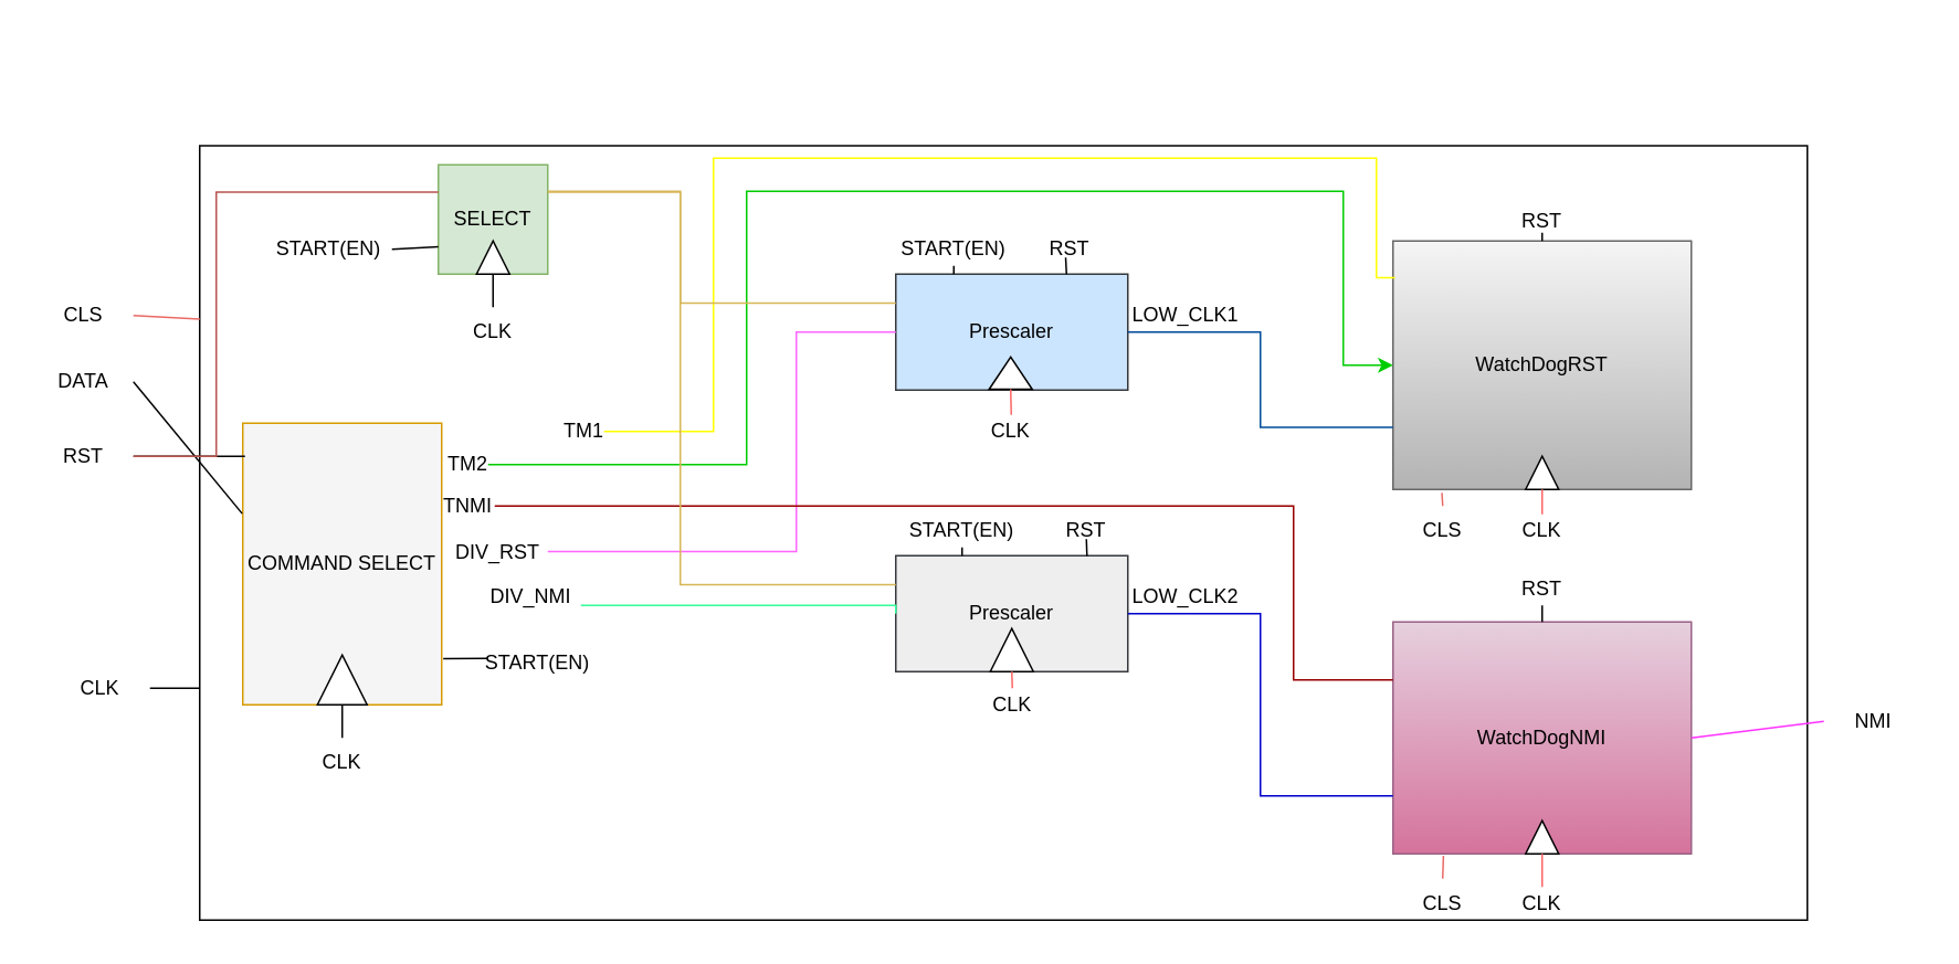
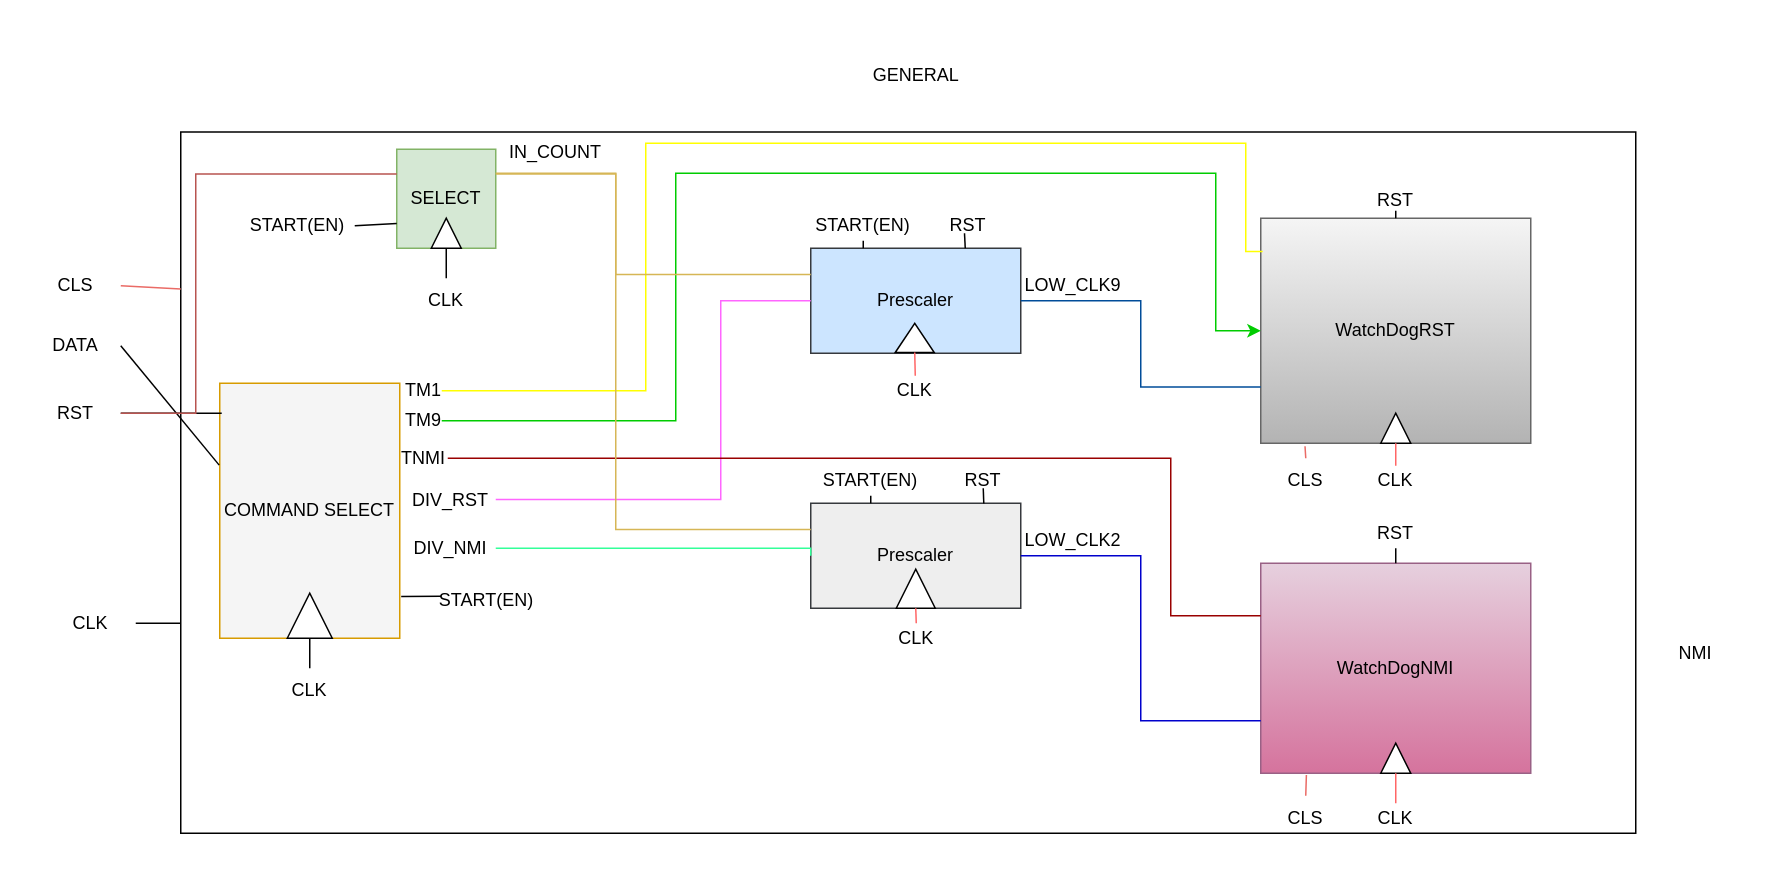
+ <mxCell id="49" value="GENERAL" style="text;html=1;strokeColor=none;fillColor=none;align=center;verticalAlign=middle;whiteSpace=wrap;rounded=0;" parent="1" vertex="1"><mxGeometry x="565" y="20" width="90.67" height="60" as="geometry" /></mxCell>
+ <mxCell id="75" value="IN_COUNT" style="text;html=1;strokeColor=none;fillColor=none;align=center;verticalAlign=middle;whiteSpace=wrap;rounded=0;" vertex="1" parent="1"><mxGeometry x="350" y="87.5" width="40" height="27.5" as="geometry" /></mxCell>
- <mxCell id="38" value="LOW_CLK1" style="text;html=1;strokeColor=none;fillColor=none;align=center;verticalAlign=middle;whiteSpace=wrap;rounded=0;" parent="1" vertex="1"><mxGeometry x="670" y="175" width="90" height="30" as="geometry" /></mxCell>
+ <mxCell id="38" value="LOW_CLK9" style="text;html=1;strokeColor=none;fillColor=none;align=center;verticalAlign=middle;whiteSpace=wrap;rounded=0;" parent="1" vertex="1"><mxGeometry x="670" y="175" width="90" height="30" as="geometry" /></mxCell>
- <mxCell id="25" value="TM1" style="text;html=1;strokeColor=none;fillColor=none;align=center;verticalAlign=middle;whiteSpace=wrap;rounded=0;aspect=fixed;" parent="1" vertex="1"><mxGeometry x="340" y="250" width="24" height="20" as="geometry" /></mxCell>
+ <mxCell id="25" value="TM1" style="text;html=1;strokeColor=none;fillColor=none;align=center;verticalAlign=middle;whiteSpace=wrap;rounded=0;aspect=fixed;" parent="1" vertex="1"><mxGeometry x="270" y="250" width="24" height="20" as="geometry" /></mxCell>
- <mxCell id="26" value="TM2" style="text;html=1;strokeColor=none;fillColor=none;align=center;verticalAlign=middle;whiteSpace=wrap;rounded=0;" parent="1" vertex="1"><mxGeometry x="270" y="270" width="24" height="20" as="geometry" /></mxCell>
+ <mxCell id="26" value="TM9" style="text;html=1;strokeColor=none;fillColor=none;align=center;verticalAlign=middle;whiteSpace=wrap;rounded=0;" parent="1" vertex="1"><mxGeometry x="270" y="270" width="24" height="20" as="geometry" /></mxCell>
- <mxCell id="51" value="DIV_NMI" style="text;html=1;strokeColor=none;fillColor=none;align=center;verticalAlign=middle;whiteSpace=wrap;rounded=0;" parent="1" vertex="1"><mxGeometry x="290" y="350" width="60" height="20" as="geometry" /></mxCell>
+ <mxCell id="51" value="DIV_NMI" style="text;html=1;strokeColor=none;fillColor=none;align=center;verticalAlign=middle;whiteSpace=wrap;rounded=0;" parent="1" vertex="1"><mxGeometry x="270" y="355" width="60" height="20" as="geometry" /></mxCell>
- <mxCell id="14" value="" style="endArrow=none;html=1;rounded=0;entryX=0;entryY=0.5;entryDx=0;entryDy=0;exitX=1;exitY=0.5;exitDx=0;exitDy=0;strokeColor=#FF33FF;" parent="1" source="6" target="13" edge="1"><mxGeometry width="50" height="50" relative="1" as="geometry"><mxPoint x="880" y="335" as="sourcePoint" /><mxPoint x="930" y="285" as="targetPoint" /></mxGeometry></mxCell>
